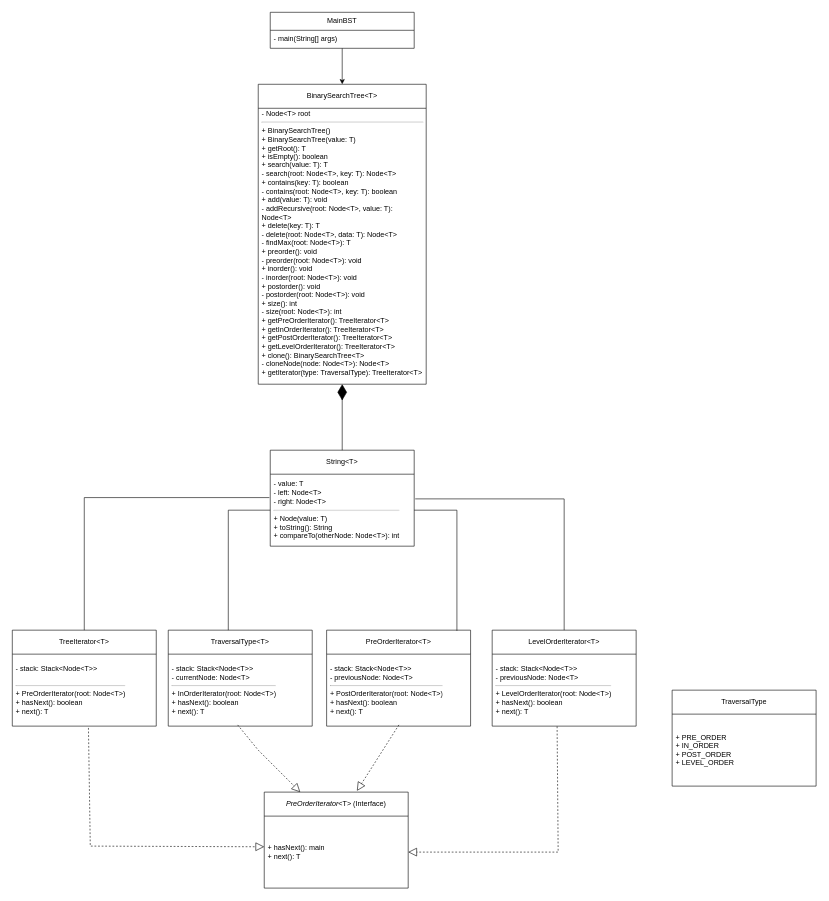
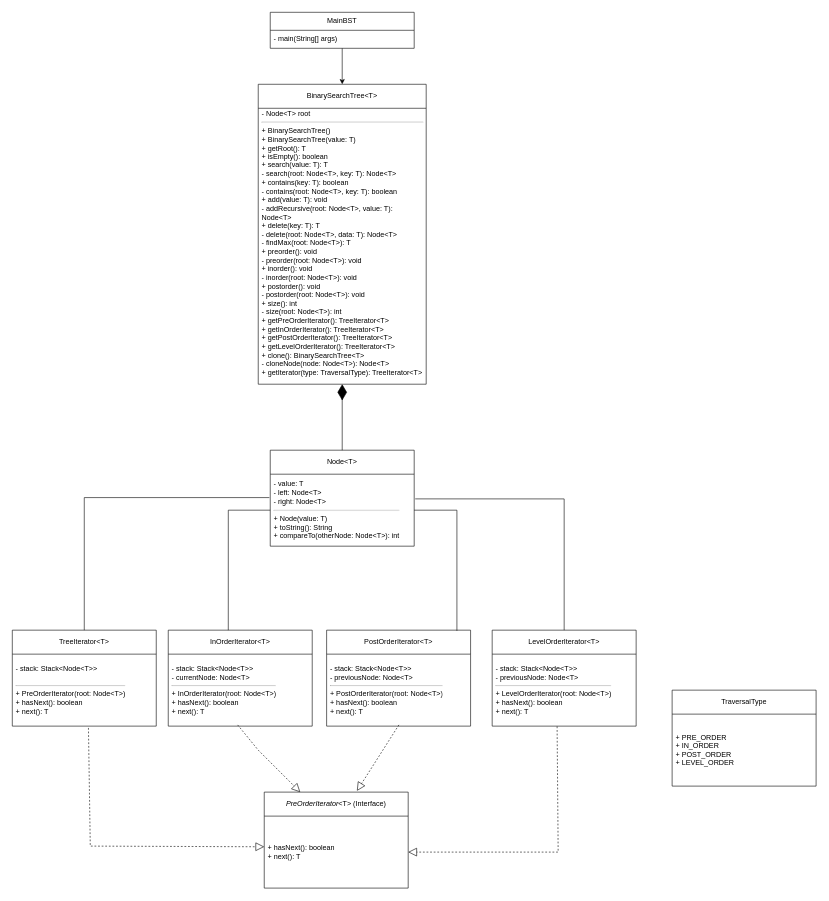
- <mxCell id="7" value="String&amp;lt;T&amp;gt;" style="swimlane;fontStyle=0;childLayout=stackLayout;horizontal=1;startSize=40;horizontalStack=0;resizeParent=1;resizeParentMax=0;resizeLast=0;collapsible=1;marginBottom=0;whiteSpace=wrap;html=1;" vertex="1" parent="1"><mxGeometry x="450" y="750" width="240" height="160" as="geometry" /></mxCell>
+ <mxCell id="7" value="Node&amp;lt;T&amp;gt;" style="swimlane;fontStyle=0;childLayout=stackLayout;horizontal=1;startSize=40;horizontalStack=0;resizeParent=1;resizeParentMax=0;resizeLast=0;collapsible=1;marginBottom=0;whiteSpace=wrap;html=1;" vertex="1" parent="1"><mxGeometry x="450" y="750" width="240" height="160" as="geometry" /></mxCell>
- <mxCell id="13" value="TraversalType&amp;lt;T&amp;gt;" style="swimlane;fontStyle=0;childLayout=stackLayout;horizontal=1;startSize=40;horizontalStack=0;resizeParent=1;resizeParentMax=0;resizeLast=0;collapsible=1;marginBottom=0;whiteSpace=wrap;html=1;" vertex="1" parent="1"><mxGeometry x="280" y="1050" width="240" height="160" as="geometry" /></mxCell>
+ <mxCell id="13" value="InOrderIterator&amp;lt;T&amp;gt;" style="swimlane;fontStyle=0;childLayout=stackLayout;horizontal=1;startSize=40;horizontalStack=0;resizeParent=1;resizeParentMax=0;resizeLast=0;collapsible=1;marginBottom=0;whiteSpace=wrap;html=1;" vertex="1" parent="1"><mxGeometry x="280" y="1050" width="240" height="160" as="geometry" /></mxCell>
- <mxCell id="15" value="PreOrderIterator&amp;lt;T&amp;gt;" style="swimlane;fontStyle=0;childLayout=stackLayout;horizontal=1;startSize=40;horizontalStack=0;resizeParent=1;resizeParentMax=0;resizeLast=0;collapsible=1;marginBottom=0;whiteSpace=wrap;html=1;" vertex="1" parent="1"><mxGeometry x="544" y="1050" width="240" height="160" as="geometry" /></mxCell>
+ <mxCell id="15" value="PostOrderIterator&amp;lt;T&amp;gt;" style="swimlane;fontStyle=0;childLayout=stackLayout;horizontal=1;startSize=40;horizontalStack=0;resizeParent=1;resizeParentMax=0;resizeLast=0;collapsible=1;marginBottom=0;whiteSpace=wrap;html=1;" vertex="1" parent="1"><mxGeometry x="544" y="1050" width="240" height="160" as="geometry" /></mxCell>
- <mxCell id="10" value="+ hasNext(): main&lt;div&gt;+ next(): T&lt;/div&gt;" style="text;strokeColor=none;fillColor=none;align=left;verticalAlign=middle;spacingLeft=4;spacingRight=4;overflow=hidden;points=[[0,0.5],[1,0.5]];portConstraint=eastwest;rotatable=0;whiteSpace=wrap;html=1;" vertex="1" parent="9"><mxGeometry y="40" width="240" height="120" as="geometry" /></mxCell>
+ <mxCell id="10" value="+ hasNext(): boolean&lt;div&gt;+ next(): T&lt;/div&gt;" style="text;strokeColor=none;fillColor=none;align=left;verticalAlign=middle;spacingLeft=4;spacingRight=4;overflow=hidden;points=[[0,0.5],[1,0.5]];portConstraint=eastwest;rotatable=0;whiteSpace=wrap;html=1;" vertex="1" parent="9"><mxGeometry y="40" width="240" height="120" as="geometry" /></mxCell>
